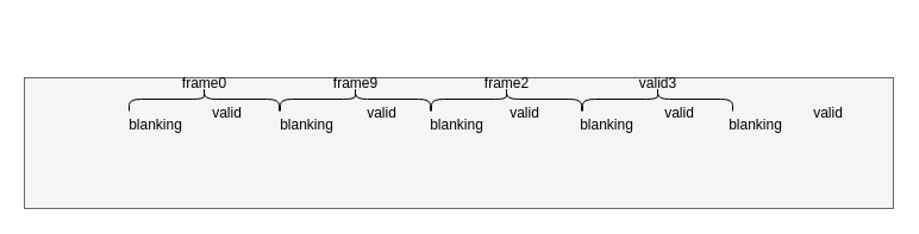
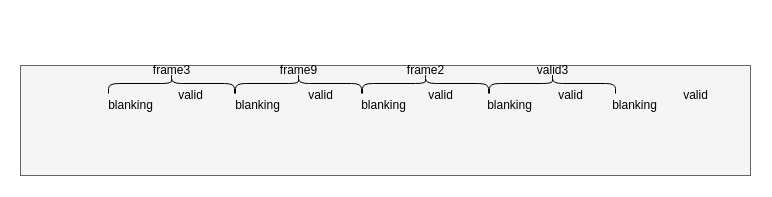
- <mxCell id="4" value="frame0" style="text;html=1;resizable=0;autosize=1;align=center;verticalAlign=middle;points=[];fillColor=none;strokeColor=none;rounded=0;" parent="1" vertex="1"><mxGeometry x="146" y="60" width="50" height="20" as="geometry" /></mxCell>
+ <mxCell id="4" value="frame3" style="text;html=1;resizable=0;autosize=1;align=center;verticalAlign=middle;points=[];fillColor=none;strokeColor=none;rounded=0;" parent="1" vertex="1"><mxGeometry x="146" y="60" width="50" height="20" as="geometry" /></mxCell>
